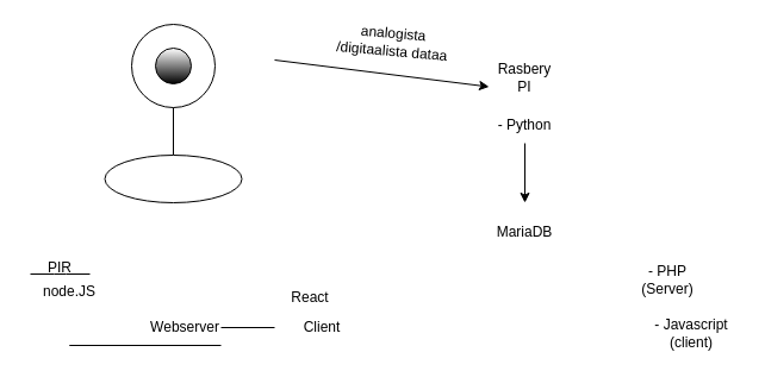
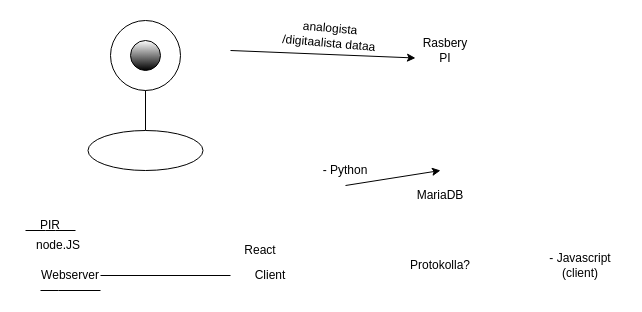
- <mxCell id="7" value="Rasbery PI" style="text;html=1;strokeColor=none;fillColor=none;align=center;verticalAlign=middle;whiteSpace=wrap;rounded=0;" vertex="1" parent="1"><mxGeometry x="410" y="50" width="60" height="30" as="geometry" /></mxCell>
+ <mxCell id="7" value="Rasbery PI" style="text;html=1;strokeColor=none;fillColor=none;align=center;verticalAlign=middle;whiteSpace=wrap;rounded=0;" vertex="1" parent="1"><mxGeometry x="415" y="35" width="60" height="30" as="geometry" /></mxCell>
- <mxCell id="9" value="- Python" style="text;html=1;strokeColor=none;fillColor=none;align=center;verticalAlign=middle;whiteSpace=wrap;rounded=0;" vertex="1" parent="1"><mxGeometry x="410" y="90" width="60" height="30" as="geometry" /></mxCell>
+ <mxCell id="9" value="- Python" style="text;html=1;strokeColor=none;fillColor=none;align=center;verticalAlign=middle;whiteSpace=wrap;rounded=0;" vertex="1" parent="1"><mxGeometry x="315" y="155" width="60" height="30" as="geometry" /></mxCell>
- <mxCell id="12" value="- PHP (Server)" style="text;html=1;strokeColor=none;fillColor=none;align=center;verticalAlign=middle;whiteSpace=wrap;rounded=0;" vertex="1" parent="1"><mxGeometry x="530" y="220" width="60" height="30" as="geometry" /></mxCell>
+ <mxCell id="22" value="Protokolla?" style="text;html=1;strokeColor=none;fillColor=none;align=center;verticalAlign=middle;whiteSpace=wrap;rounded=0;" vertex="1" parent="1"><mxGeometry x="410" y="250" width="60" height="30" as="geometry" /></mxCell>
- <mxCell id="14" value="Webserver" style="text;html=1;strokeColor=none;fillColor=none;align=center;verticalAlign=middle;whiteSpace=wrap;rounded=0;" vertex="1" parent="1"><mxGeometry x="125" y="260" width="60" height="30" as="geometry" /></mxCell>
+ <mxCell id="14" value="Webserver" style="text;html=1;strokeColor=none;fillColor=none;align=center;verticalAlign=middle;whiteSpace=wrap;rounded=0;" vertex="1" parent="1"><mxGeometry x="40" y="260" width="60" height="30" as="geometry" /></mxCell>
- <mxCell id="13" value="- Javascript&lt;br&gt;(client)" style="text;html=1;strokeColor=none;fillColor=none;align=center;verticalAlign=middle;whiteSpace=wrap;rounded=0;" vertex="1" parent="1"><mxGeometry x="540" y="265" width="80" height="30" as="geometry" /></mxCell>
+ <mxCell id="13" value="- Javascript&lt;br&gt;(client)" style="text;html=1;strokeColor=none;fillColor=none;align=center;verticalAlign=middle;whiteSpace=wrap;rounded=0;" vertex="1" parent="1"><mxGeometry x="540" y="250" width="80" height="30" as="geometry" /></mxCell>
